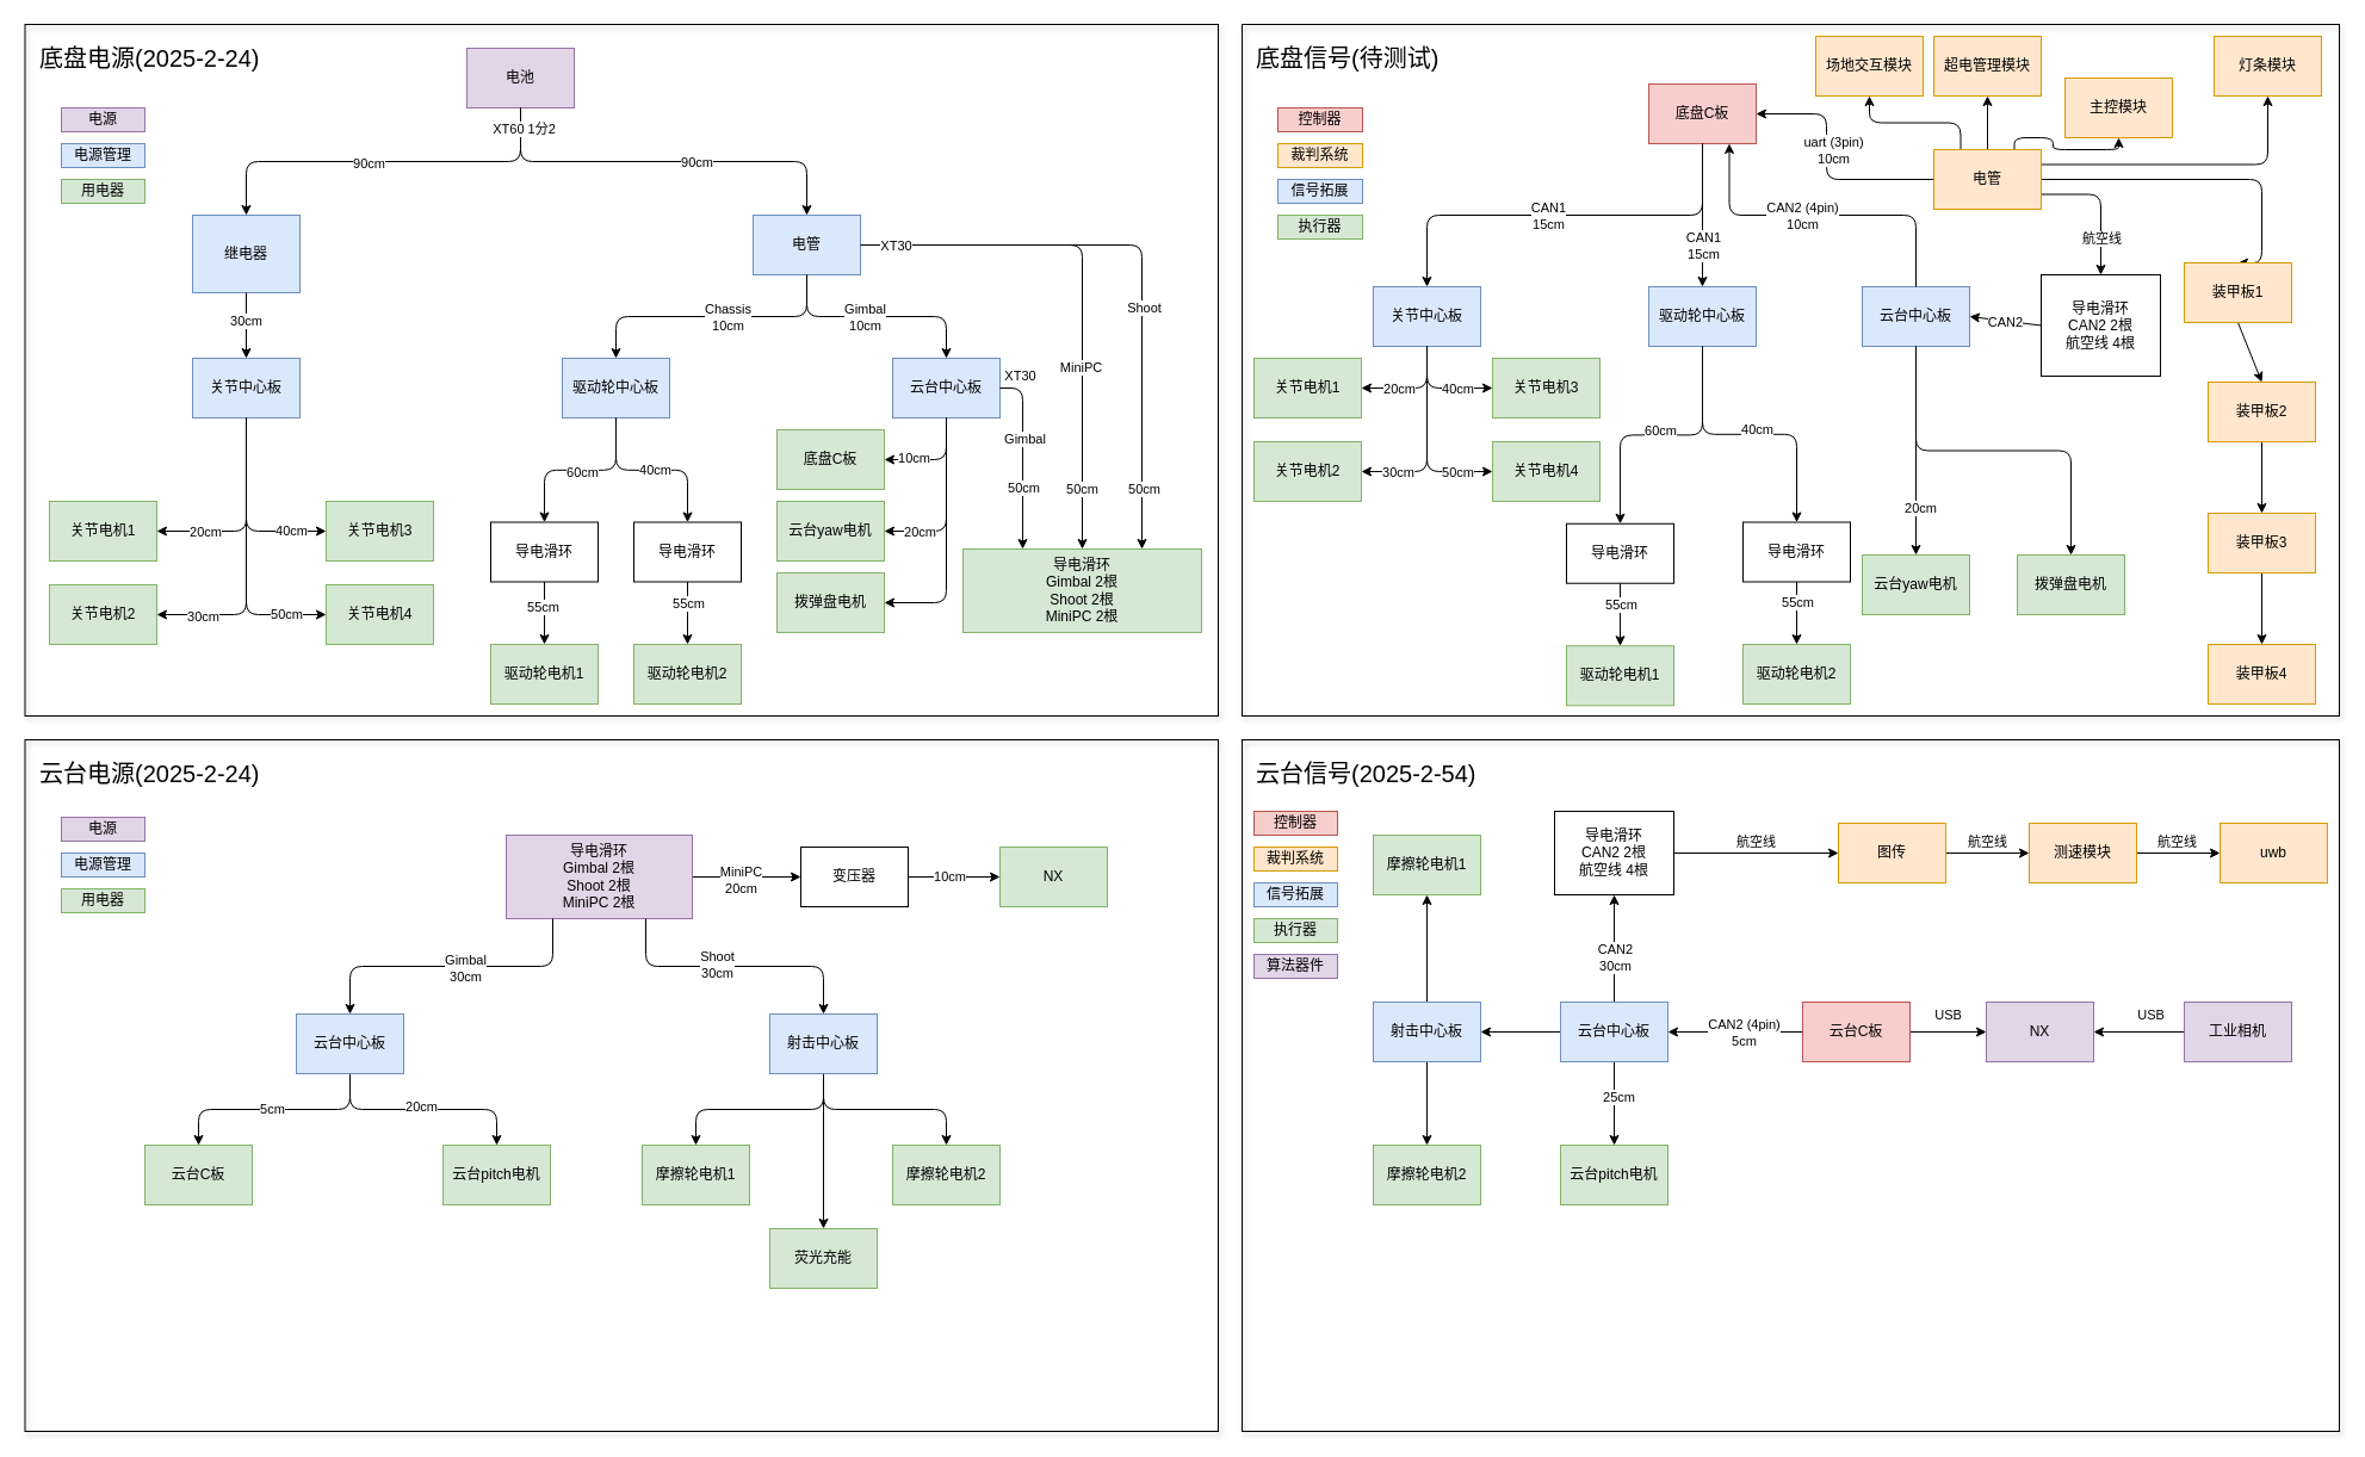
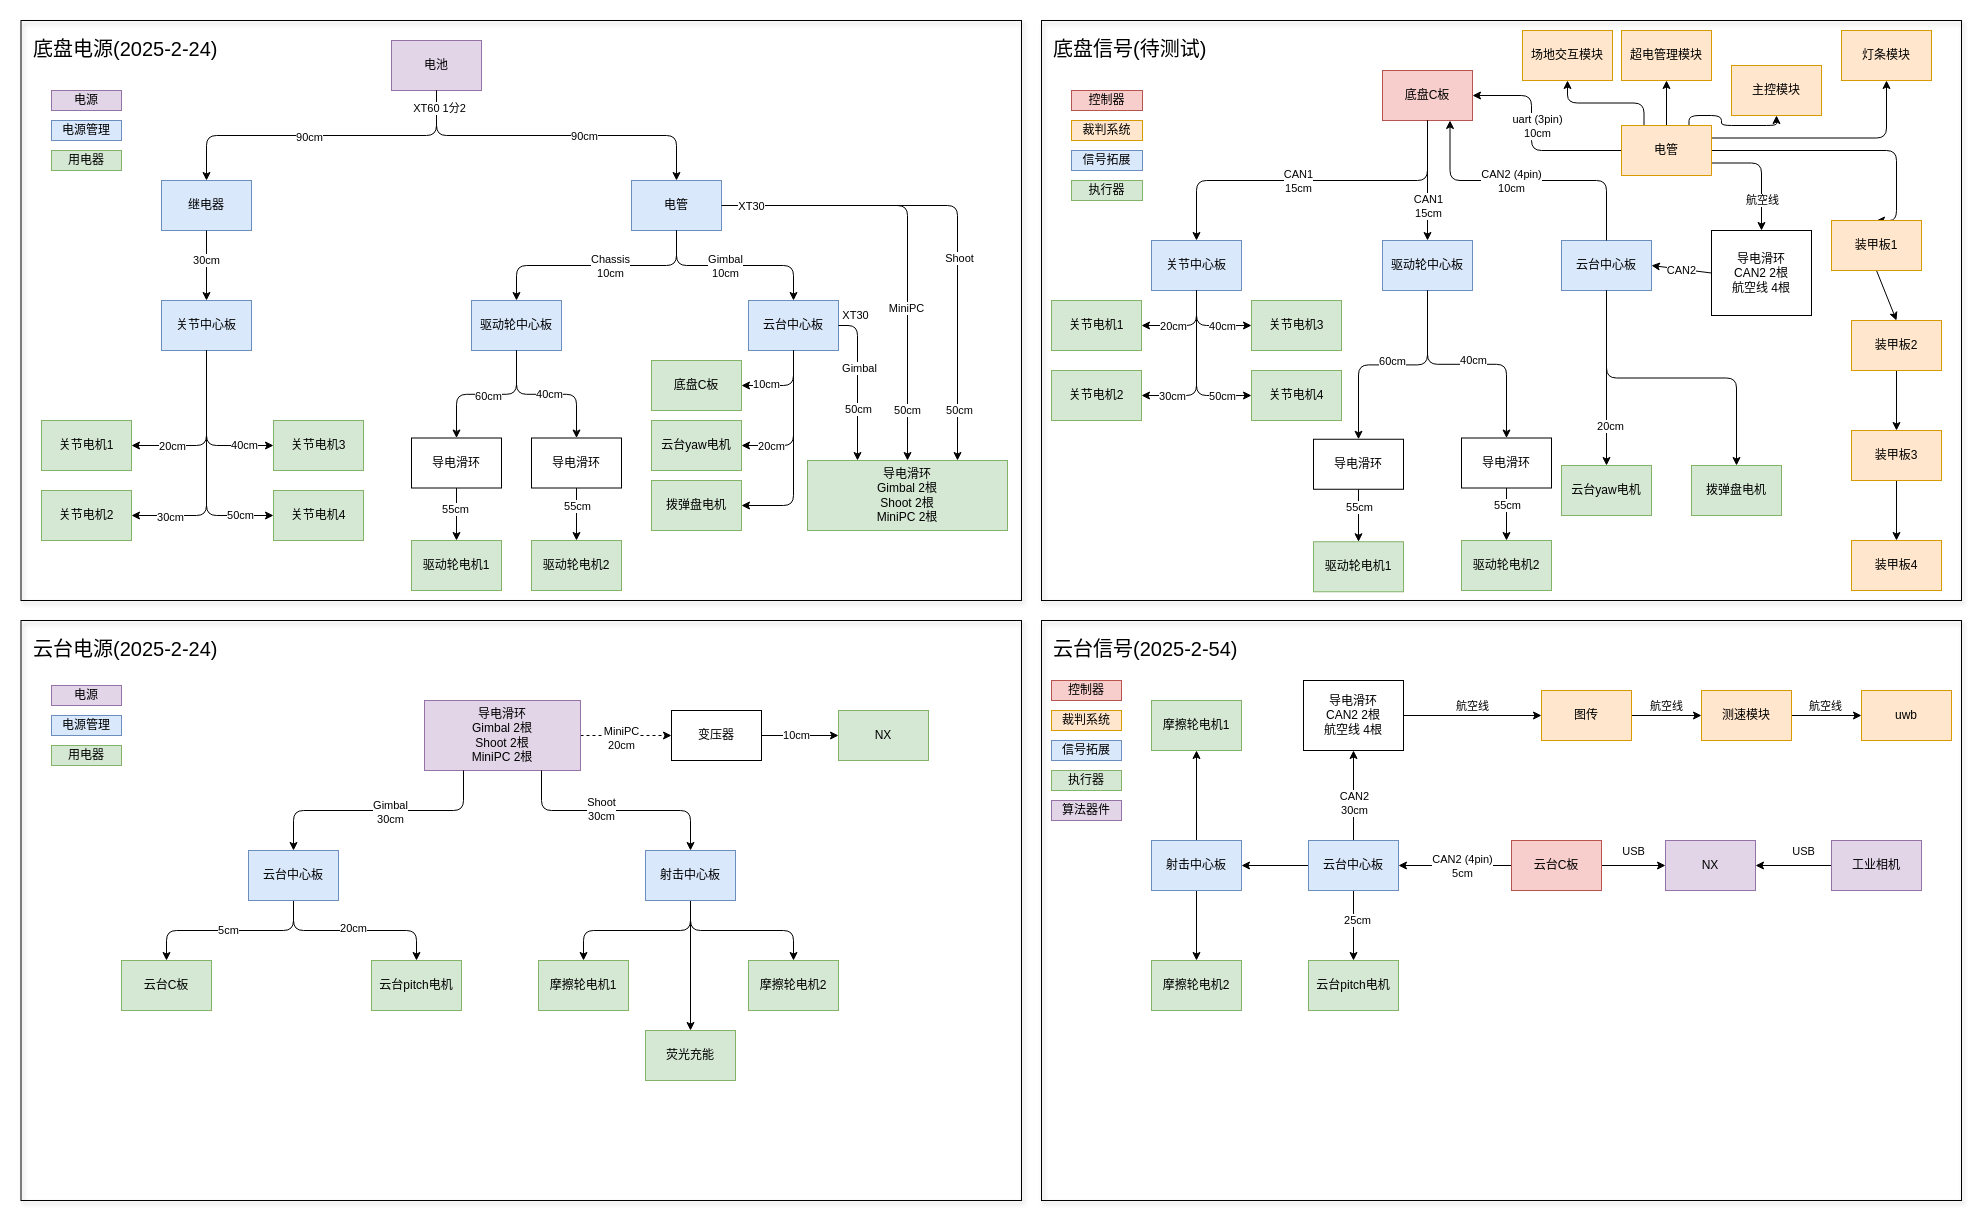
- <mxCell id="185" value="灯条模块" style="rounded=0;whiteSpace=wrap;html=1;fillColor=#ffe6cc;strokeColor=#d79b00;" vertex="1" parent="1"><mxGeometry x="1856" y="30" width="90" height="50" as="geometry" /></mxCell>
+ <mxCell id="185" value="灯条模块" style="rounded=0;whiteSpace=wrap;html=1;fillColor=#ffe6cc;strokeColor=#d79b00;" vertex="1" parent="1"><mxGeometry x="1841" y="30" width="90" height="50" as="geometry" /></mxCell>
- <mxCell id="4" value="继电器" style="rounded=0;whiteSpace=wrap;html=1;fillColor=#dae8fc;strokeColor=#6c8ebf;" parent="1" vertex="1"><mxGeometry x="161" y="180" width="90" height="65" as="geometry" /></mxCell>
+ <mxCell id="4" value="继电器" style="rounded=0;whiteSpace=wrap;html=1;fillColor=#dae8fc;strokeColor=#6c8ebf;" parent="1" vertex="1"><mxGeometry x="161" y="180" width="90" height="50" as="geometry" /></mxCell>
- <mxCell id="106" style="edgeStyle=none;html=1;exitX=1;exitY=0.5;exitDx=0;exitDy=0;entryX=0;entryY=0.5;entryDx=0;entryDy=0;" edge="1" parent="1" source="108" target="194"><mxGeometry relative="1" as="geometry" /></mxCell>
+ <mxCell id="106" style="edgeStyle=none;html=1;exitX=1;exitY=0.5;exitDx=0;exitDy=0;entryX=0;entryY=0.5;entryDx=0;entryDy=0;dashed=1;" edge="1" parent="1" source="108" target="194"><mxGeometry relative="1" as="geometry" /></mxCell>
